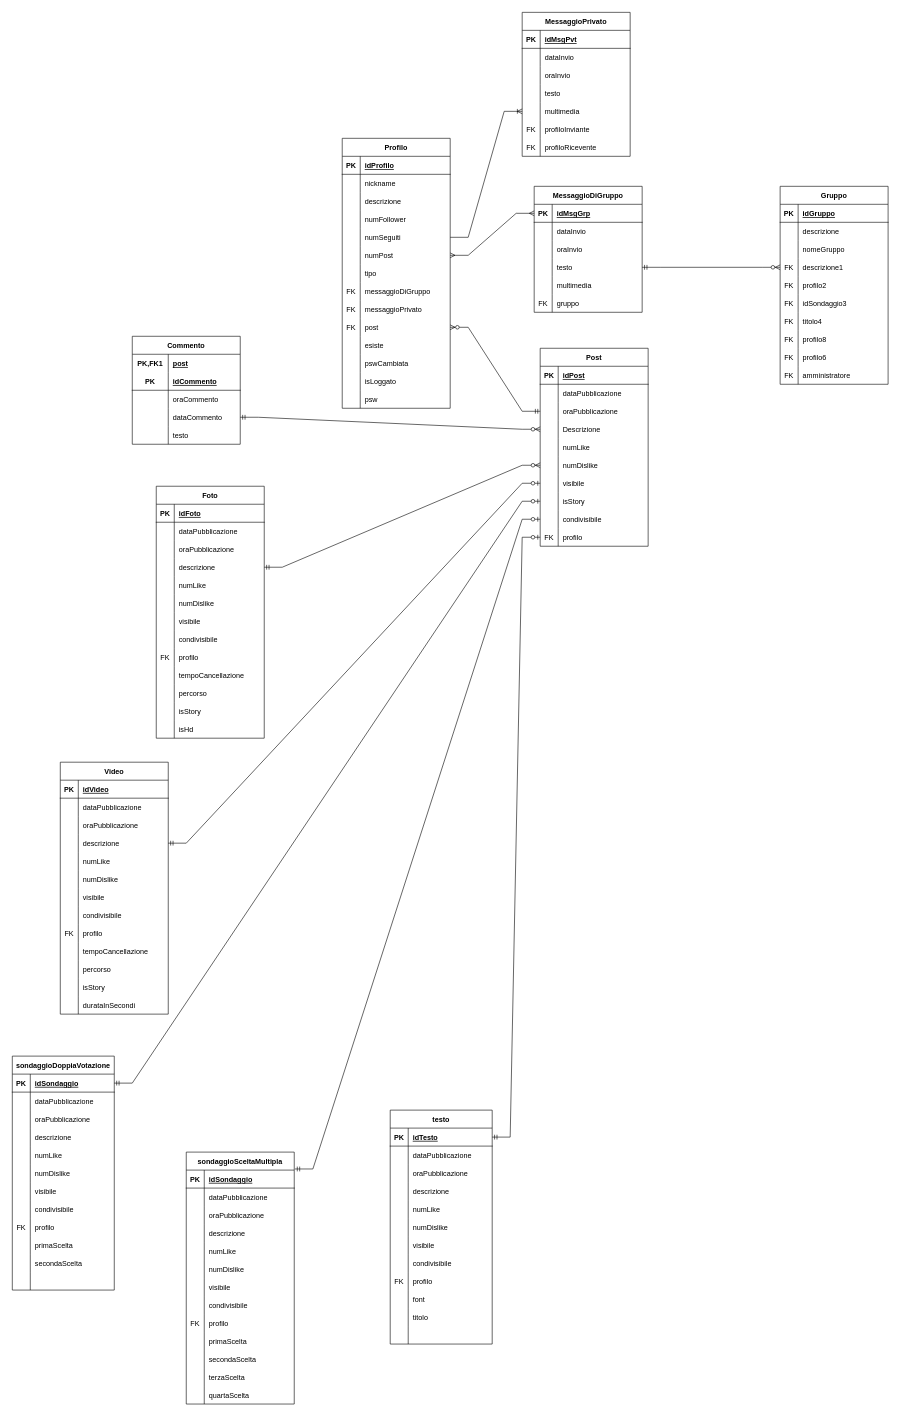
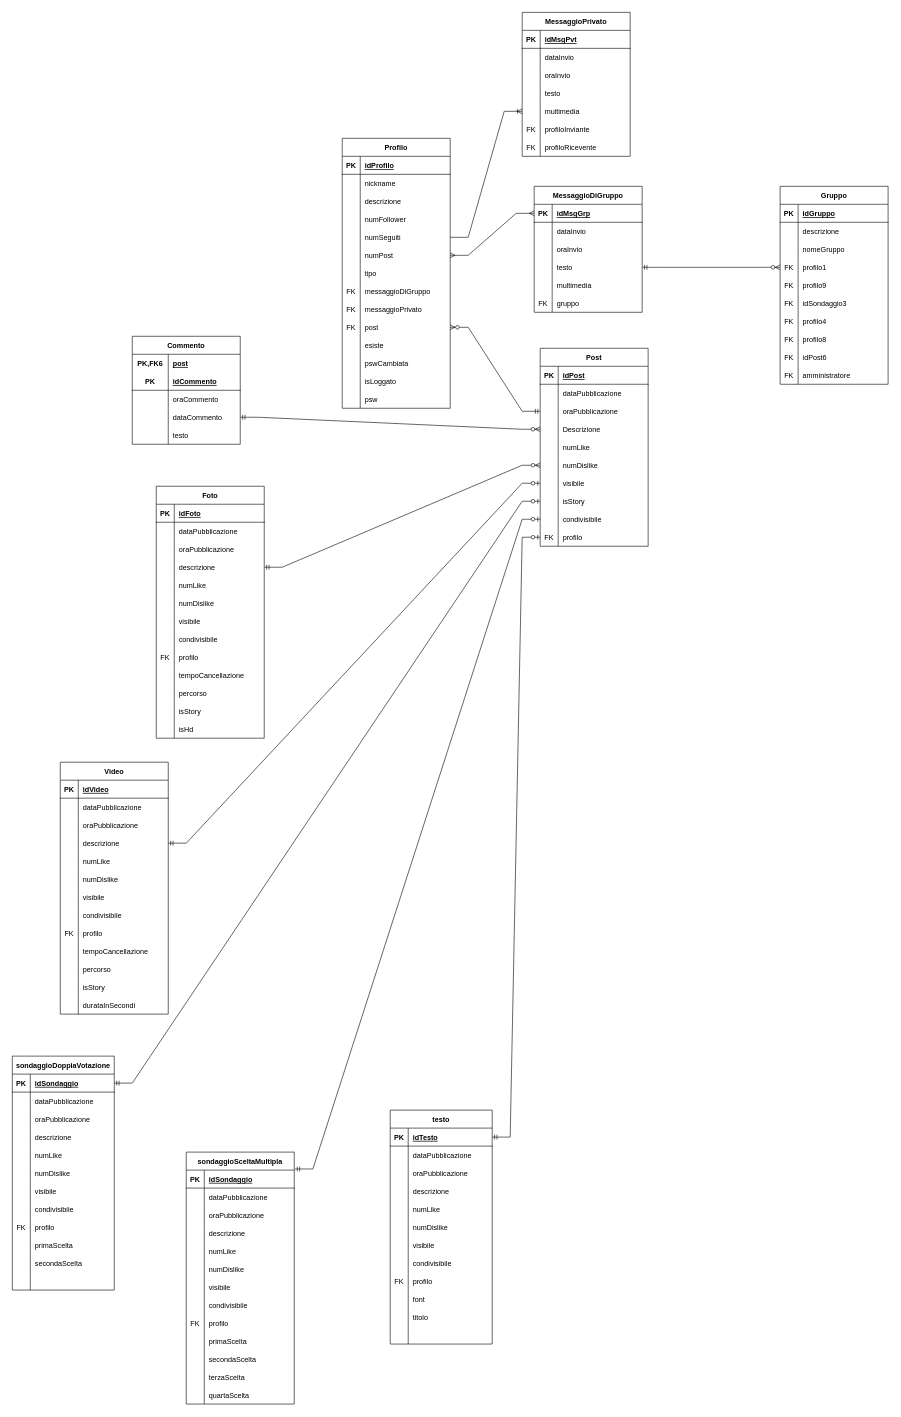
- <mxCell id="100" value="descrizione1" style="shape=partialRectangle;connectable=0;fillColor=none;top=0;left=0;bottom=0;right=0;align=left;spacingLeft=6;overflow=hidden;" parent="98" vertex="1"><mxGeometry x="30" width="150" height="30" as="geometry"><mxRectangle width="150" height="30" as="alternateBounds" /></mxGeometry></mxCell>
+ <mxCell id="100" value="profilo1" style="shape=partialRectangle;connectable=0;fillColor=none;top=0;left=0;bottom=0;right=0;align=left;spacingLeft=6;overflow=hidden;" parent="98" vertex="1"><mxGeometry x="30" width="150" height="30" as="geometry"><mxRectangle width="150" height="30" as="alternateBounds" /></mxGeometry></mxCell>
- <mxCell id="103" value="profilo2" style="shape=partialRectangle;connectable=0;fillColor=none;top=0;left=0;bottom=0;right=0;align=left;spacingLeft=6;overflow=hidden;" parent="101" vertex="1"><mxGeometry x="30" width="150" height="30" as="geometry"><mxRectangle width="150" height="30" as="alternateBounds" /></mxGeometry></mxCell>
+ <mxCell id="103" value="profilo9" style="shape=partialRectangle;connectable=0;fillColor=none;top=0;left=0;bottom=0;right=0;align=left;spacingLeft=6;overflow=hidden;" parent="101" vertex="1"><mxGeometry x="30" width="150" height="30" as="geometry"><mxRectangle width="150" height="30" as="alternateBounds" /></mxGeometry></mxCell>
- <mxCell id="109" value="titolo4" style="shape=partialRectangle;connectable=0;fillColor=none;top=0;left=0;bottom=0;right=0;align=left;spacingLeft=6;overflow=hidden;" parent="107" vertex="1"><mxGeometry x="30" width="150" height="30" as="geometry"><mxRectangle width="150" height="30" as="alternateBounds" /></mxGeometry></mxCell>
+ <mxCell id="109" value="profilo4" style="shape=partialRectangle;connectable=0;fillColor=none;top=0;left=0;bottom=0;right=0;align=left;spacingLeft=6;overflow=hidden;" parent="107" vertex="1"><mxGeometry x="30" width="150" height="30" as="geometry"><mxRectangle width="150" height="30" as="alternateBounds" /></mxGeometry></mxCell>
- <mxCell id="115" value="profilo6" style="shape=partialRectangle;connectable=0;fillColor=none;top=0;left=0;bottom=0;right=0;align=left;spacingLeft=6;overflow=hidden;" parent="113" vertex="1"><mxGeometry x="30" width="150" height="30" as="geometry"><mxRectangle width="150" height="30" as="alternateBounds" /></mxGeometry></mxCell>
+ <mxCell id="115" value="idPost6" style="shape=partialRectangle;connectable=0;fillColor=none;top=0;left=0;bottom=0;right=0;align=left;spacingLeft=6;overflow=hidden;" parent="113" vertex="1"><mxGeometry x="30" width="150" height="30" as="geometry"><mxRectangle width="150" height="30" as="alternateBounds" /></mxGeometry></mxCell>
- <mxCell id="158" value="PK,FK1" style="shape=partialRectangle;connectable=0;fillColor=none;top=0;left=0;bottom=0;right=0;fontStyle=1;overflow=hidden;" parent="157" vertex="1"><mxGeometry width="60" height="30" as="geometry"><mxRectangle width="60" height="30" as="alternateBounds" /></mxGeometry></mxCell>
+ <mxCell id="158" value="PK,FK6" style="shape=partialRectangle;connectable=0;fillColor=none;top=0;left=0;bottom=0;right=0;fontStyle=1;overflow=hidden;" parent="157" vertex="1"><mxGeometry width="60" height="30" as="geometry"><mxRectangle width="60" height="30" as="alternateBounds" /></mxGeometry></mxCell>
